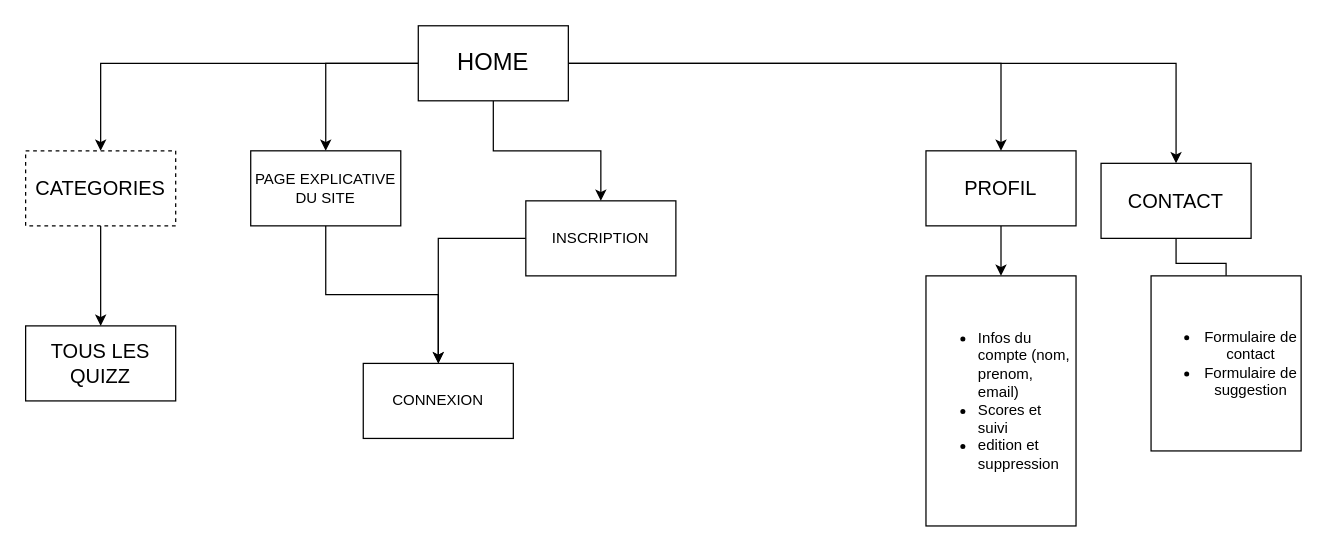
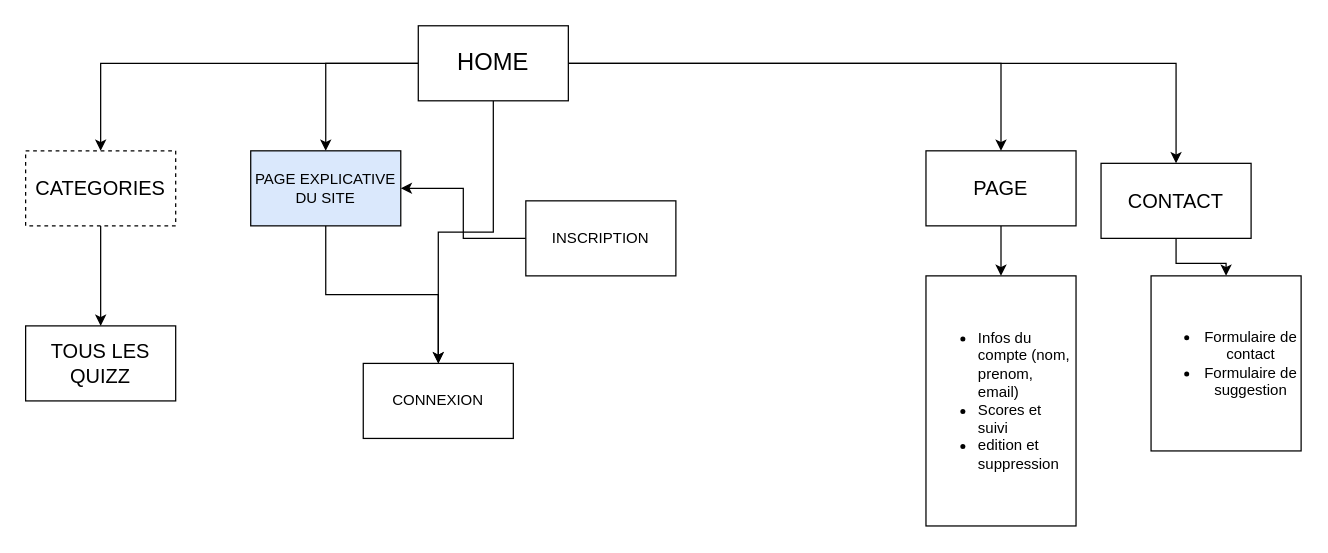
- <mxCell id="6" style="edgeStyle=orthogonalEdgeStyle;rounded=0;orthogonalLoop=1;jettySize=auto;html=1;" edge="1" parent="1" source="7" target="20"><mxGeometry relative="1" as="geometry" /></mxCell>
+ <mxCell id="6" style="edgeStyle=orthogonalEdgeStyle;rounded=0;orthogonalLoop=1;jettySize=auto;html=1;" edge="1" parent="1" source="7" target="21"><mxGeometry relative="1" as="geometry" /></mxCell>
- <mxCell id="18" value="PAGE EXPLICATIVE DU SITE" style="rounded=0;whiteSpace=wrap;html=1;" vertex="1" parent="1"><mxGeometry x="200" y="120" width="120" height="60" as="geometry" /></mxCell>
+ <mxCell id="18" value="PAGE EXPLICATIVE DU SITE" style="rounded=0;whiteSpace=wrap;html=1;fillColor=#dae8fc;" vertex="1" parent="1"><mxGeometry x="200" y="120" width="120" height="60" as="geometry" /></mxCell>
- <mxCell id="11" value="&lt;font style=&quot;font-size: 16px;&quot;&gt;PROFIL&lt;/font&gt;" style="rounded=0;whiteSpace=wrap;html=1;" parent="1" vertex="1"><mxGeometry x="740" y="120" width="120" height="60" as="geometry" /></mxCell>
+ <mxCell id="11" value="&lt;font style=&quot;font-size: 16px;&quot;&gt;PAGE&lt;/font&gt;" style="rounded=0;whiteSpace=wrap;html=1;" parent="1" vertex="1"><mxGeometry x="740" y="120" width="120" height="60" as="geometry" /></mxCell>
- <mxCell id="19" style="edgeStyle=orthogonalEdgeStyle;rounded=0;orthogonalLoop=1;jettySize=auto;html=1;" edge="1" parent="1" source="20" target="21"><mxGeometry relative="1" as="geometry" /></mxCell>
+ <mxCell id="19" style="edgeStyle=orthogonalEdgeStyle;rounded=0;orthogonalLoop=1;jettySize=auto;html=1;" edge="1" parent="1" source="20" target="18"><mxGeometry relative="1" as="geometry" /></mxCell>
- <mxCell id="12" style="edgeStyle=orthogonalEdgeStyle;rounded=0;orthogonalLoop=1;jettySize=auto;html=1;entryX=0.5;entryY=0;entryDx=0;entryDy=0;endArrow=none;" parent="1" source="13" target="15" edge="1"><mxGeometry relative="1" as="geometry" /></mxCell>
+ <mxCell id="12" style="edgeStyle=orthogonalEdgeStyle;rounded=0;orthogonalLoop=1;jettySize=auto;html=1;entryX=0.5;entryY=0;entryDx=0;entryDy=0;" parent="1" source="13" target="15" edge="1"><mxGeometry relative="1" as="geometry" /></mxCell>
